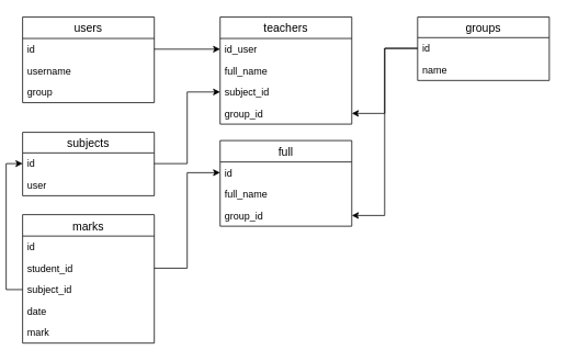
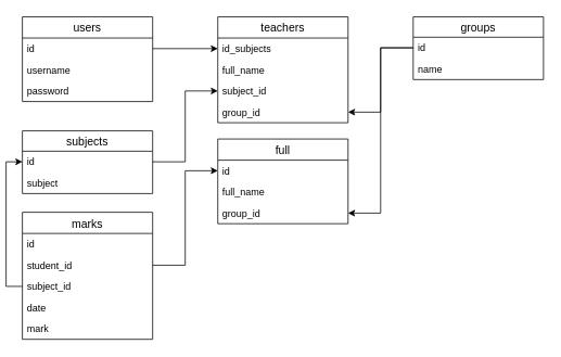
- <mxCell id="13" value="id_user" style="text;strokeColor=none;fillColor=none;spacingLeft=4;spacingRight=4;overflow=hidden;rotatable=0;points=[[0,0.5],[1,0.5]];portConstraint=eastwest;fontSize=12;" parent="12" vertex="1"><mxGeometry y="26" width="160" height="26" as="geometry" /></mxCell>
+ <mxCell id="13" value="id_subjects" style="text;strokeColor=none;fillColor=none;spacingLeft=4;spacingRight=4;overflow=hidden;rotatable=0;points=[[0,0.5],[1,0.5]];portConstraint=eastwest;fontSize=12;" parent="12" vertex="1"><mxGeometry y="26" width="160" height="26" as="geometry" /></mxCell>
- <mxCell id="11" value="group" style="text;strokeColor=none;fillColor=none;spacingLeft=4;spacingRight=4;overflow=hidden;rotatable=0;points=[[0,0.5],[1,0.5]];portConstraint=eastwest;fontSize=12;" parent="8" vertex="1"><mxGeometry y="78" width="160" height="26" as="geometry" /></mxCell>
+ <mxCell id="11" value="password" style="text;strokeColor=none;fillColor=none;spacingLeft=4;spacingRight=4;overflow=hidden;rotatable=0;points=[[0,0.5],[1,0.5]];portConstraint=eastwest;fontSize=12;" parent="8" vertex="1"><mxGeometry y="78" width="160" height="26" as="geometry" /></mxCell>
- <mxCell id="19" value="user" style="text;strokeColor=none;fillColor=none;spacingLeft=4;spacingRight=4;overflow=hidden;rotatable=0;points=[[0,0.5],[1,0.5]];portConstraint=eastwest;fontSize=12;" parent="17" vertex="1"><mxGeometry y="51" width="160" height="26" as="geometry" /></mxCell>
+ <mxCell id="19" value="subject" style="text;strokeColor=none;fillColor=none;spacingLeft=4;spacingRight=4;overflow=hidden;rotatable=0;points=[[0,0.5],[1,0.5]];portConstraint=eastwest;fontSize=12;" parent="17" vertex="1"><mxGeometry y="51" width="160" height="26" as="geometry" /></mxCell>
